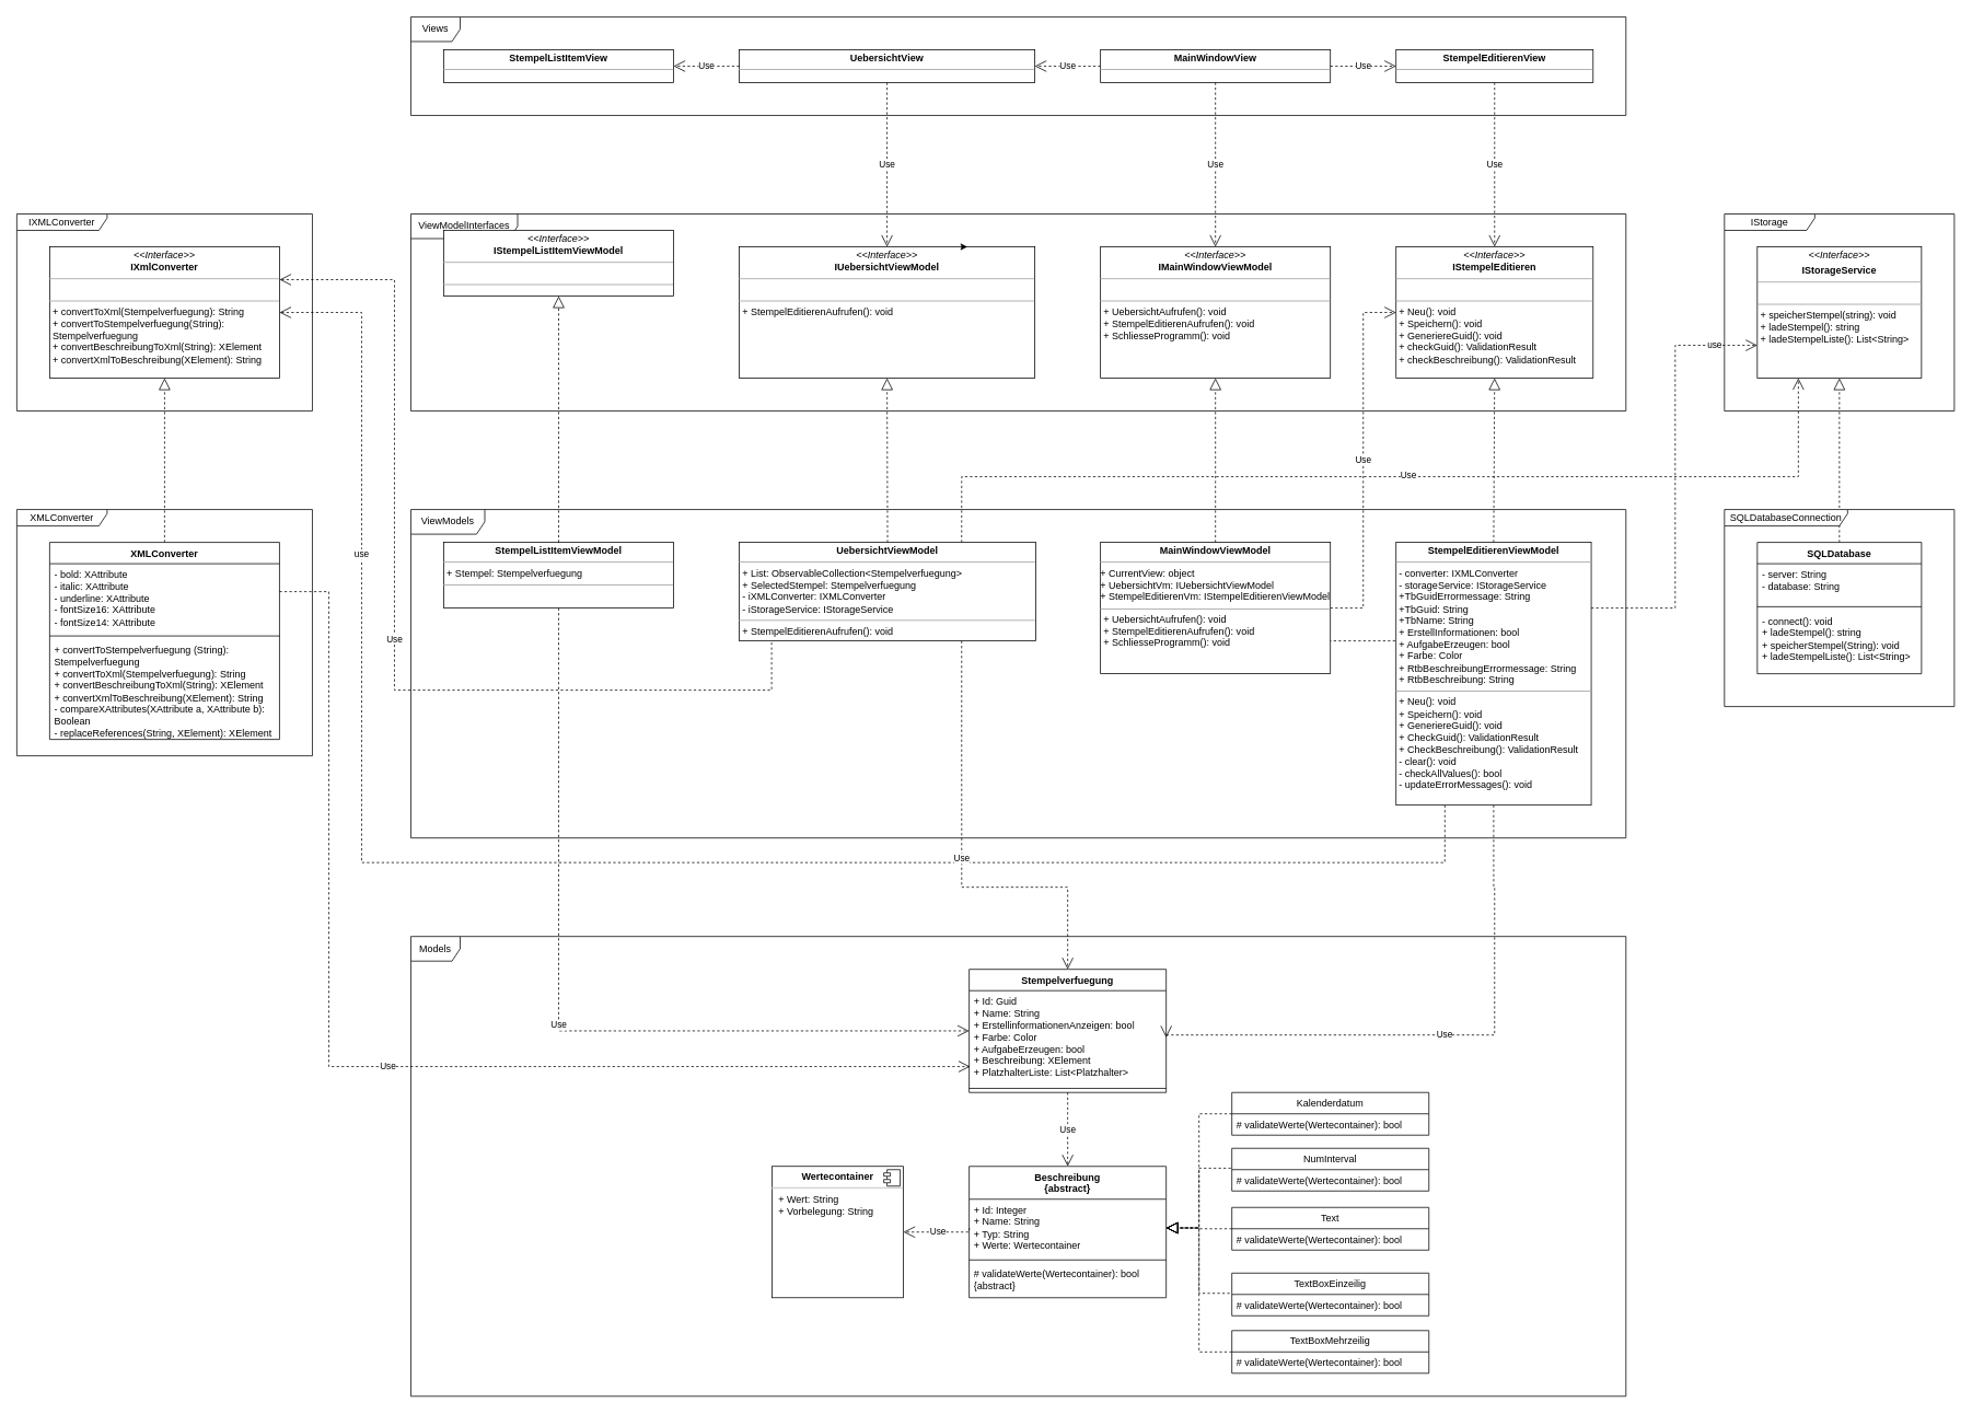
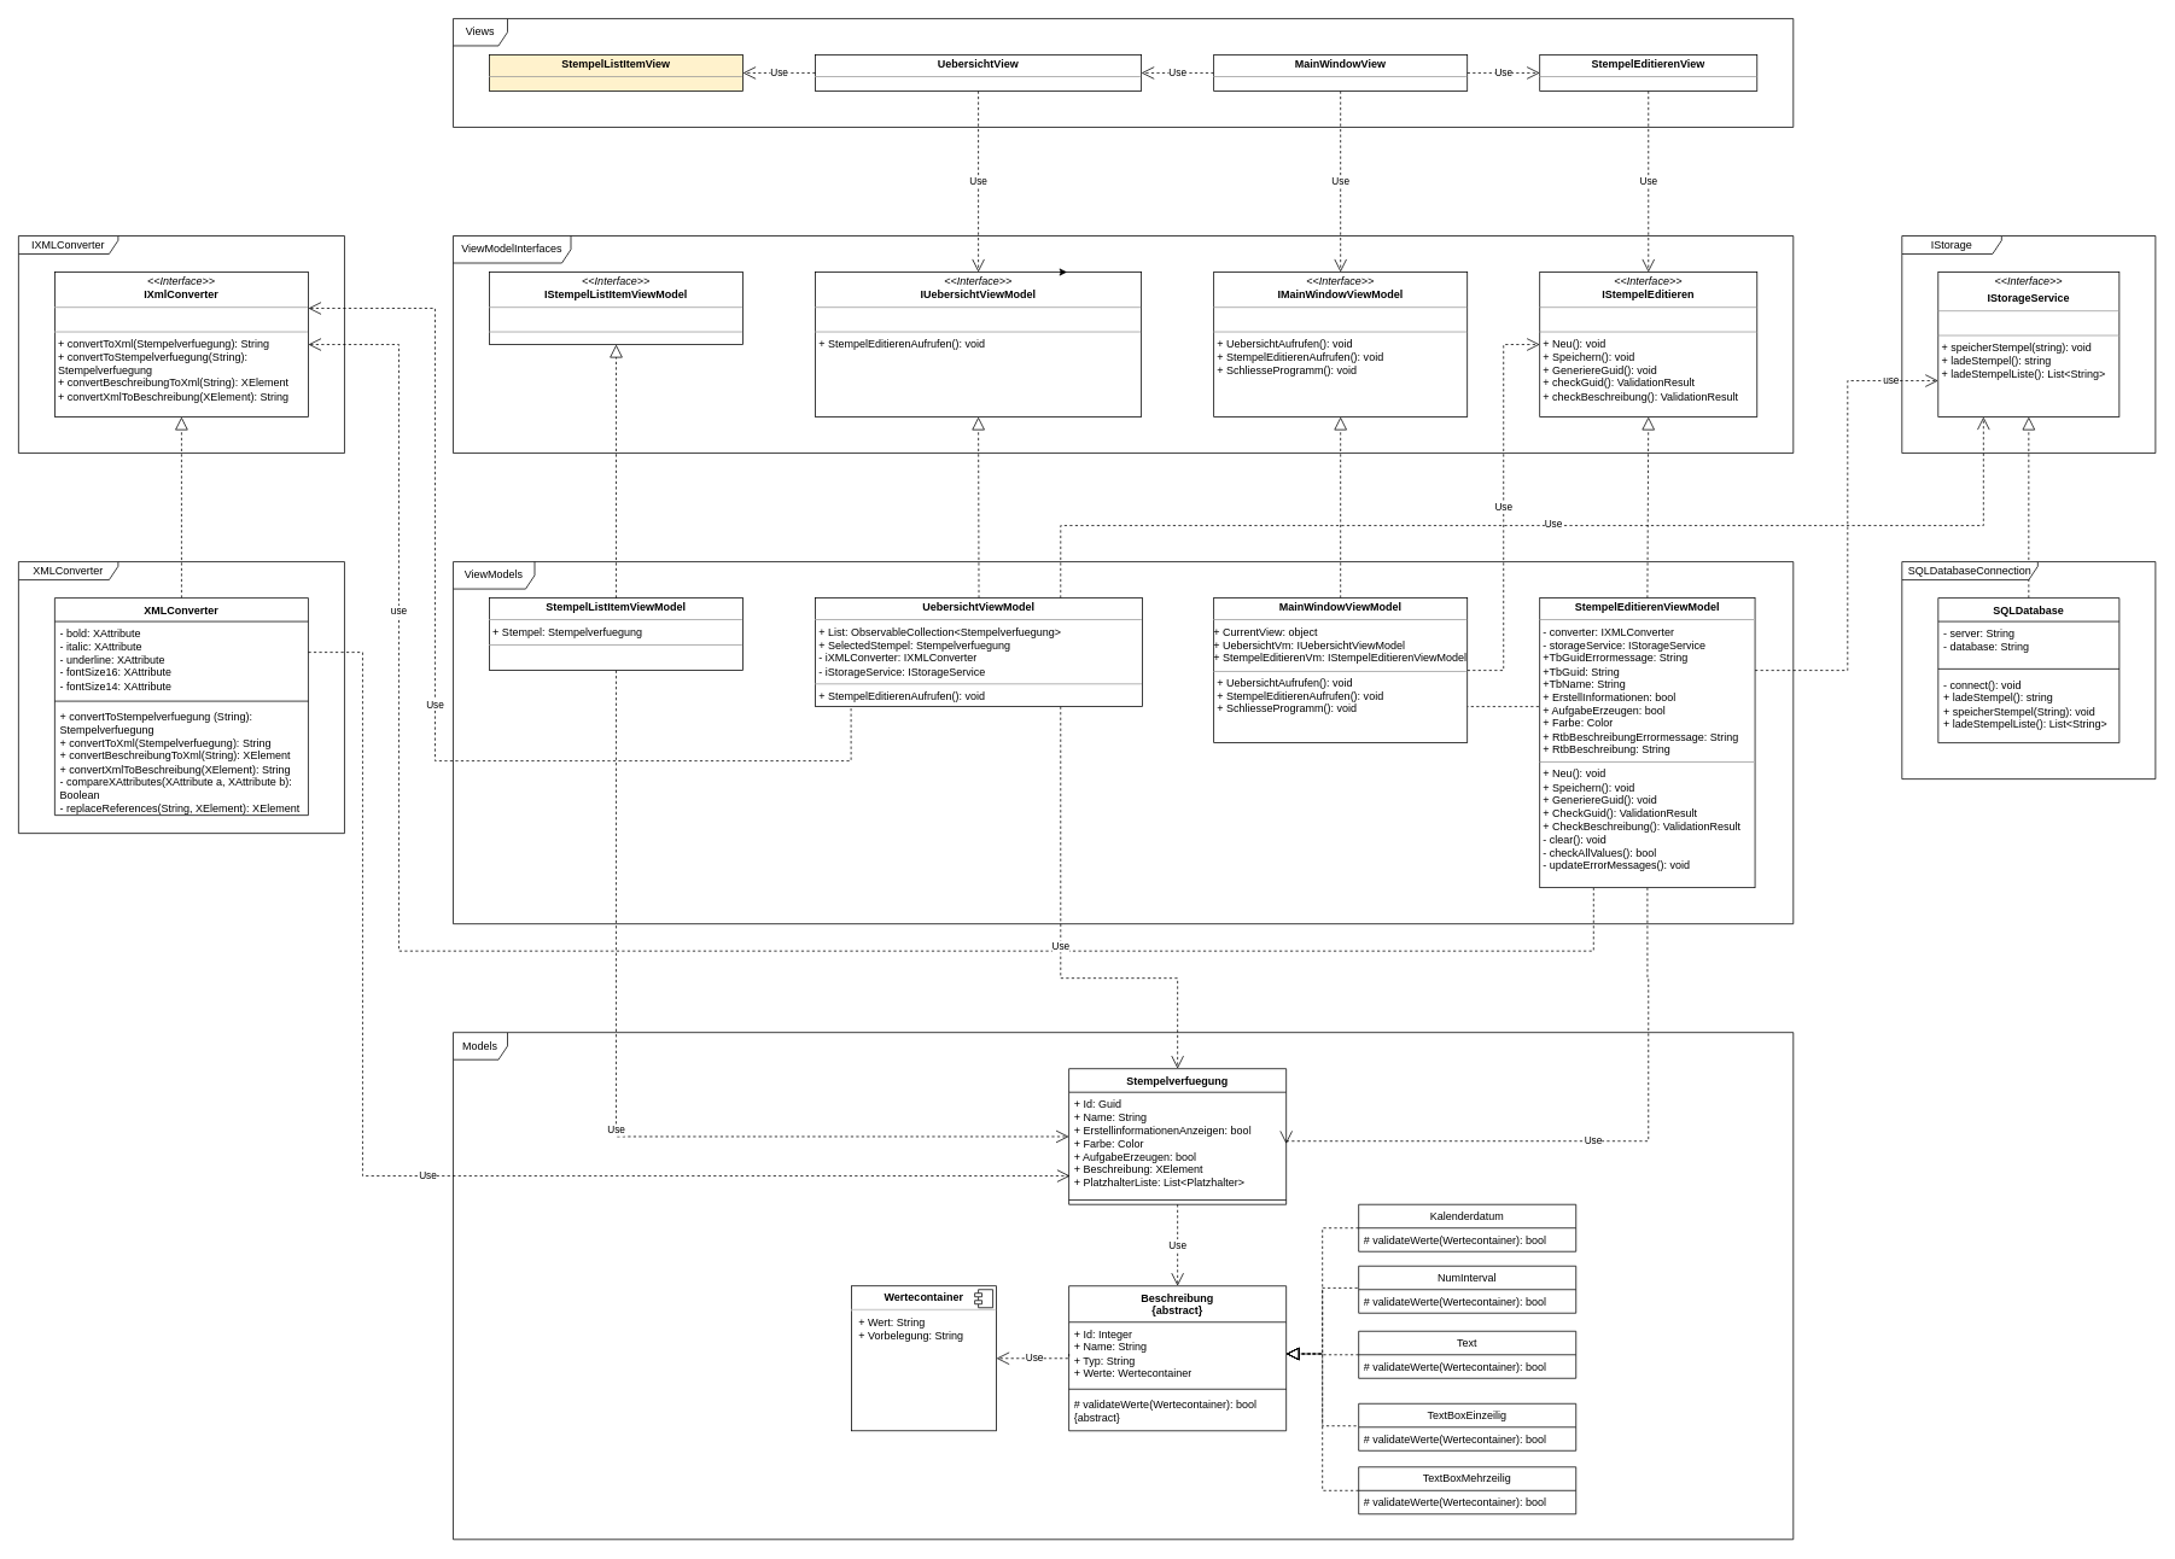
- <mxCell id="40" value="&lt;p style=&quot;margin:0px;margin-top:4px;text-align:center;&quot;&gt;&lt;b&gt;StempelListItemView&lt;/b&gt;&lt;/p&gt;&lt;hr size=&quot;1&quot;&gt;&lt;p style=&quot;margin:0px;margin-left:4px;&quot;&gt;&lt;br&gt;&lt;/p&gt;&lt;hr size=&quot;1&quot;&gt;&lt;p style=&quot;margin:0px;margin-left:4px;&quot;&gt;&lt;br&gt;&lt;/p&gt;" style="verticalAlign=top;align=left;overflow=fill;fontSize=12;fontFamily=Helvetica;html=1;whiteSpace=wrap;" vertex="1" parent="1"><mxGeometry x="540" y="60" width="280" height="40" as="geometry" /></mxCell>
+ <mxCell id="40" value="&lt;p style=&quot;margin:0px;margin-top:4px;text-align:center;&quot;&gt;&lt;b&gt;StempelListItemView&lt;/b&gt;&lt;/p&gt;&lt;hr size=&quot;1&quot;&gt;&lt;p style=&quot;margin:0px;margin-left:4px;&quot;&gt;&lt;br&gt;&lt;/p&gt;&lt;hr size=&quot;1&quot;&gt;&lt;p style=&quot;margin:0px;margin-left:4px;&quot;&gt;&lt;br&gt;&lt;/p&gt;" style="verticalAlign=top;align=left;overflow=fill;fontSize=12;fontFamily=Helvetica;html=1;whiteSpace=wrap;fillColor=#fff2cc;" vertex="1" parent="1"><mxGeometry x="540" y="60" width="280" height="40" as="geometry" /></mxCell>
- <mxCell id="32" value="&lt;p style=&quot;margin:0px;margin-top:4px;text-align:center;&quot;&gt;&lt;i&gt;&amp;lt;&amp;lt;Interface&amp;gt;&amp;gt;&lt;/i&gt;&lt;br&gt;&lt;b&gt;IStempelListItemViewModel&lt;/b&gt;&lt;/p&gt;&lt;hr size=&quot;1&quot;&gt;&lt;p style=&quot;margin:0px;margin-left:4px;&quot;&gt;&lt;br&gt;&lt;/p&gt;&lt;hr size=&quot;1&quot;&gt;&lt;p style=&quot;margin:0px;margin-left:4px;&quot;&gt;&lt;br&gt;&lt;/p&gt;" style="verticalAlign=top;align=left;overflow=fill;fontSize=12;fontFamily=Helvetica;html=1;whiteSpace=wrap;" vertex="1" parent="1"><mxGeometry x="540" y="280" width="280" height="80" as="geometry" /></mxCell>
+ <mxCell id="32" value="&lt;p style=&quot;margin:0px;margin-top:4px;text-align:center;&quot;&gt;&lt;i&gt;&amp;lt;&amp;lt;Interface&amp;gt;&amp;gt;&lt;/i&gt;&lt;br&gt;&lt;b&gt;IStempelListItemViewModel&lt;/b&gt;&lt;/p&gt;&lt;hr size=&quot;1&quot;&gt;&lt;p style=&quot;margin:0px;margin-left:4px;&quot;&gt;&lt;br&gt;&lt;/p&gt;&lt;hr size=&quot;1&quot;&gt;&lt;p style=&quot;margin:0px;margin-left:4px;&quot;&gt;&lt;br&gt;&lt;/p&gt;" style="verticalAlign=top;align=left;overflow=fill;fontSize=12;fontFamily=Helvetica;html=1;whiteSpace=wrap;" vertex="1" parent="1"><mxGeometry x="540" y="300" width="280" height="80" as="geometry" /></mxCell>
